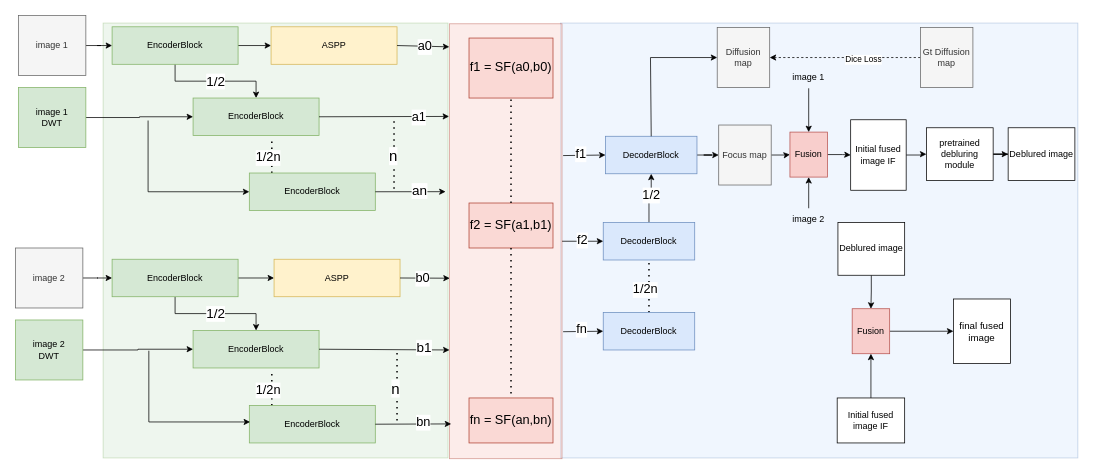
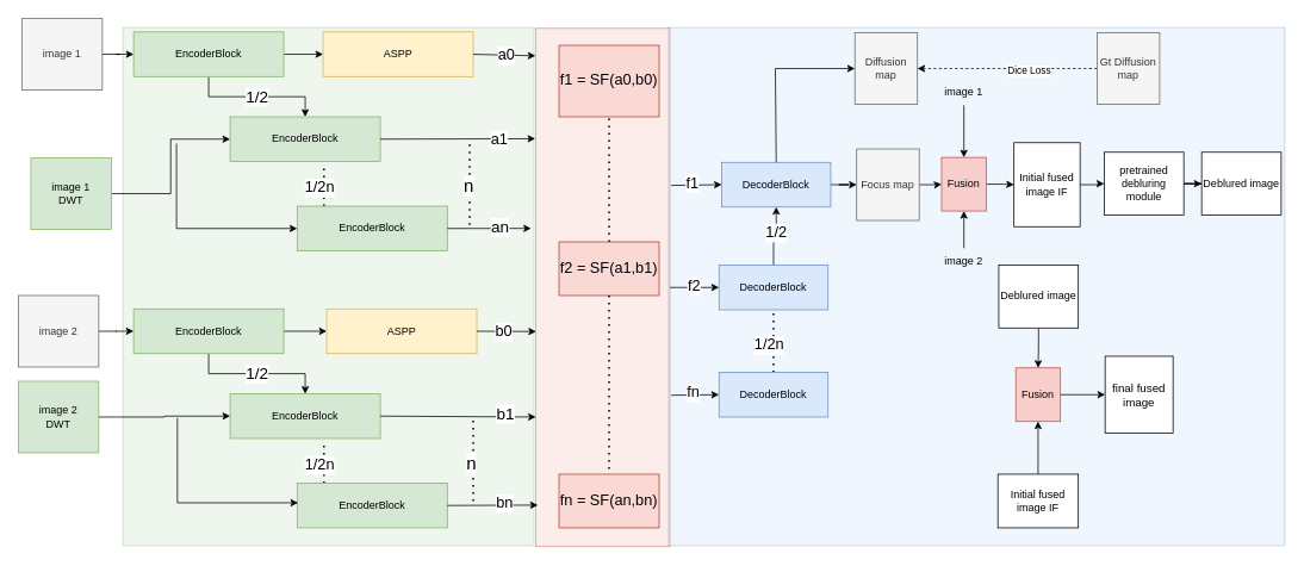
- <mxCell id="76" value="image 1&lt;div&gt;DWT&lt;/div&gt;" style="rounded=0;whiteSpace=wrap;html=1;fillColor=#d5e8d4;strokeColor=#82b366;" vertex="1" parent="1"><mxGeometry x="24" y="116" width="90" height="80" as="geometry" /></mxCell>
+ <mxCell id="76" value="image 1&lt;div&gt;DWT&lt;/div&gt;" style="rounded=0;whiteSpace=wrap;html=1;fillColor=#d5e8d4;strokeColor=#82b366;" vertex="1" parent="1"><mxGeometry x="34" y="176" width="90" height="80" as="geometry" /></mxCell>
- <mxCell id="74" value="&lt;font style=&quot;font-size: 13px;&quot;&gt;final fused image&lt;/font&gt;" style="rounded=0;whiteSpace=wrap;html=1;" vertex="1" parent="1"><mxGeometry x="1271" y="398" width="76" height="86" as="geometry" /></mxCell>
+ <mxCell id="74" value="&lt;font style=&quot;font-size: 13px;&quot;&gt;final fused image&lt;/font&gt;" style="rounded=0;whiteSpace=wrap;html=1;" vertex="1" parent="1"><mxGeometry x="1236" y="398" width="76" height="86" as="geometry" /></mxCell>
